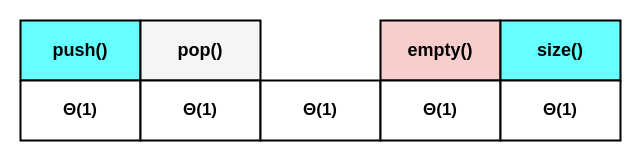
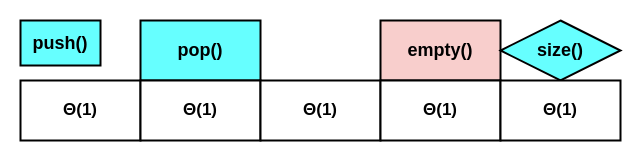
- <mxCell id="2" value="push()" style="rounded=0;whiteSpace=wrap;html=1;fillColor=#66FFFF;strokeColor=#000000;strokeWidth=2;fontSize=18;fontStyle=1;fontColor=#000000;" vertex="1" parent="1"><mxGeometry x="20" y="20" width="120" height="60" as="geometry" /></mxCell>
+ <mxCell id="2" value="push()" style="rounded=0;whiteSpace=wrap;html=1;fillColor=#66FFFF;strokeColor=#000000;strokeWidth=2;fontSize=18;fontStyle=1;fontColor=#000000;" vertex="1" parent="1"><mxGeometry x="20" y="20" width="80" height="45" as="geometry" /></mxCell>
- <mxCell id="3" value="pop()" style="rounded=0;whiteSpace=wrap;html=1;fillColor=#f5f5f5;strokeColor=#000000;strokeWidth=2;fontSize=18;fontStyle=1;fontColor=#000000;" vertex="1" parent="1"><mxGeometry x="140" y="20" width="120" height="60" as="geometry" /></mxCell>
+ <mxCell id="3" value="pop()" style="rounded=0;whiteSpace=wrap;html=1;fillColor=#66FFFF;strokeColor=#000000;strokeWidth=2;fontSize=18;fontStyle=1;fontColor=#000000;" vertex="1" parent="1"><mxGeometry x="140" y="20" width="120" height="60" as="geometry" /></mxCell>
- <mxCell id="9" value="size()" style="rounded=0;whiteSpace=wrap;html=1;fillColor=#66FFFF;strokeColor=#000000;strokeWidth=2;fontSize=18;fontStyle=1;fontColor=#000000;" vertex="1" parent="1"><mxGeometry x="500" y="20" width="120" height="60" as="geometry" /></mxCell>
+ <mxCell id="9" value="size()" style="rhombus;whiteSpace=wrap;html=1;fillColor=#66FFFF;strokeColor=#000000;strokeWidth=2;fontSize=18;fontStyle=1;fontColor=#000000;" vertex="1" parent="1"><mxGeometry x="500" y="20" width="120" height="60" as="geometry" /></mxCell>
